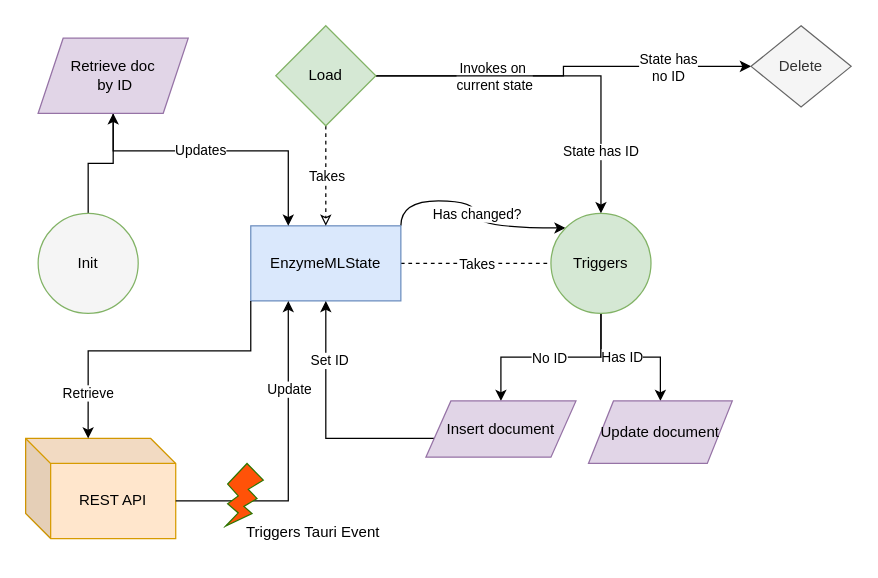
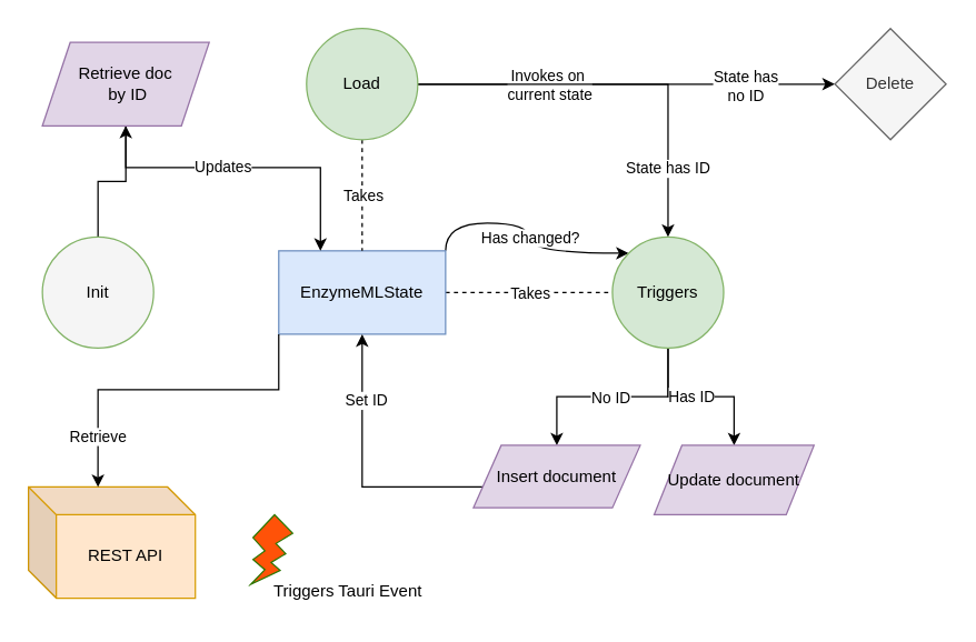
- <mxCell id="26" value="Delete" style="rhombus;whiteSpace=wrap;html=1;fillColor=#f5f5f5;fontColor=#333333;strokeColor=#666666;" vertex="1" parent="1"><mxGeometry x="600" y="20" width="80" height="65" as="geometry" /></mxCell>
+ <mxCell id="26" value="Delete" style="rhombus;whiteSpace=wrap;html=1;fillColor=#f5f5f5;fontColor=#333333;strokeColor=#666666;" vertex="1" parent="1"><mxGeometry x="600" y="20" width="80" height="80" as="geometry" /></mxCell>
- <mxCell id="25" value="Load" style="rhombus;whiteSpace=wrap;html=1;fillColor=#d5e8d4;strokeColor=#82b366;" vertex="1" parent="1"><mxGeometry x="220" y="20" width="80" height="80" as="geometry" /></mxCell>
+ <mxCell id="25" value="Load" style="ellipse;whiteSpace=wrap;html=1;fillColor=#d5e8d4;strokeColor=#82b366;" vertex="1" parent="1"><mxGeometry x="220" y="20" width="80" height="80" as="geometry" /></mxCell>
- <mxCell id="18" style="edgeStyle=orthogonalEdgeStyle;rounded=0;orthogonalLoop=1;jettySize=auto;html=1;entryX=0.5;entryY=0;entryDx=0;entryDy=0;endArrow=classic;endFill=0;startArrow=none;startFill=0;dashed=1;" edge="1" parent="1" source="25" target="6"><mxGeometry relative="1" as="geometry" /></mxCell>
+ <mxCell id="18" style="edgeStyle=orthogonalEdgeStyle;rounded=0;orthogonalLoop=1;jettySize=auto;html=1;entryX=0.5;entryY=0;entryDx=0;entryDy=0;endArrow=none;endFill=0;startArrow=none;startFill=0;dashed=1;" edge="1" parent="1" source="25" target="6"><mxGeometry relative="1" as="geometry" /></mxCell>
- <mxCell id="33" style="edgeStyle=orthogonalEdgeStyle;rounded=0;orthogonalLoop=1;jettySize=auto;html=1;exitX=0.25;exitY=1;exitDx=0;exitDy=0;entryX=0;entryY=0;entryDx=120;entryDy=50;entryPerimeter=0;startArrow=classic;startFill=1;endArrow=none;endFill=0;" edge="1" parent="1" source="6" target="30"><mxGeometry relative="1" as="geometry"><Array as="points"><mxPoint x="230" y="400" /></Array></mxGeometry></mxCell>
- <mxCell id="34" value="Update" style="edgeLabel;html=1;align=center;verticalAlign=middle;resizable=0;points=[];" vertex="1" connectable="0" parent="33"><mxGeometry x="0.318" y="1" relative="1" as="geometry"><mxPoint x="5" y="-91" as="offset" /></mxGeometry></mxCell>
